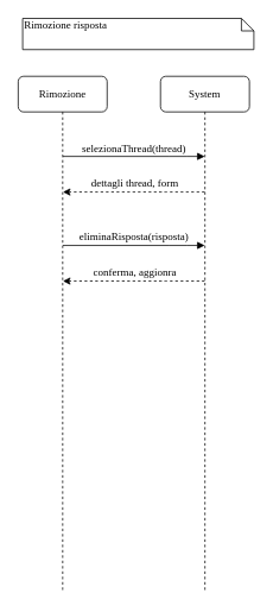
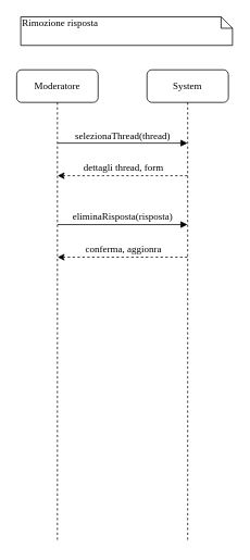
- <mxCell id="3" value="Rimozione" style="shape=umlLifeline;perimeter=lifelinePerimeter;whiteSpace=wrap;html=1;container=1;collapsible=0;recursiveResize=0;outlineConnect=0;rounded=1;shadow=0;comic=0;labelBackgroundColor=none;strokeWidth=1;fontFamily=Verdana;fontSize=12;align=center;" vertex="1" parent="1"><mxGeometry x="20" y="85" width="100" height="580" as="geometry" /></mxCell>
+ <mxCell id="3" value="Moderatore" style="shape=umlLifeline;perimeter=lifelinePerimeter;whiteSpace=wrap;html=1;container=1;collapsible=0;recursiveResize=0;outlineConnect=0;rounded=1;shadow=0;comic=0;labelBackgroundColor=none;strokeWidth=1;fontFamily=Verdana;fontSize=12;align=center;" vertex="1" parent="1"><mxGeometry x="20" y="85" width="100" height="580" as="geometry" /></mxCell>
